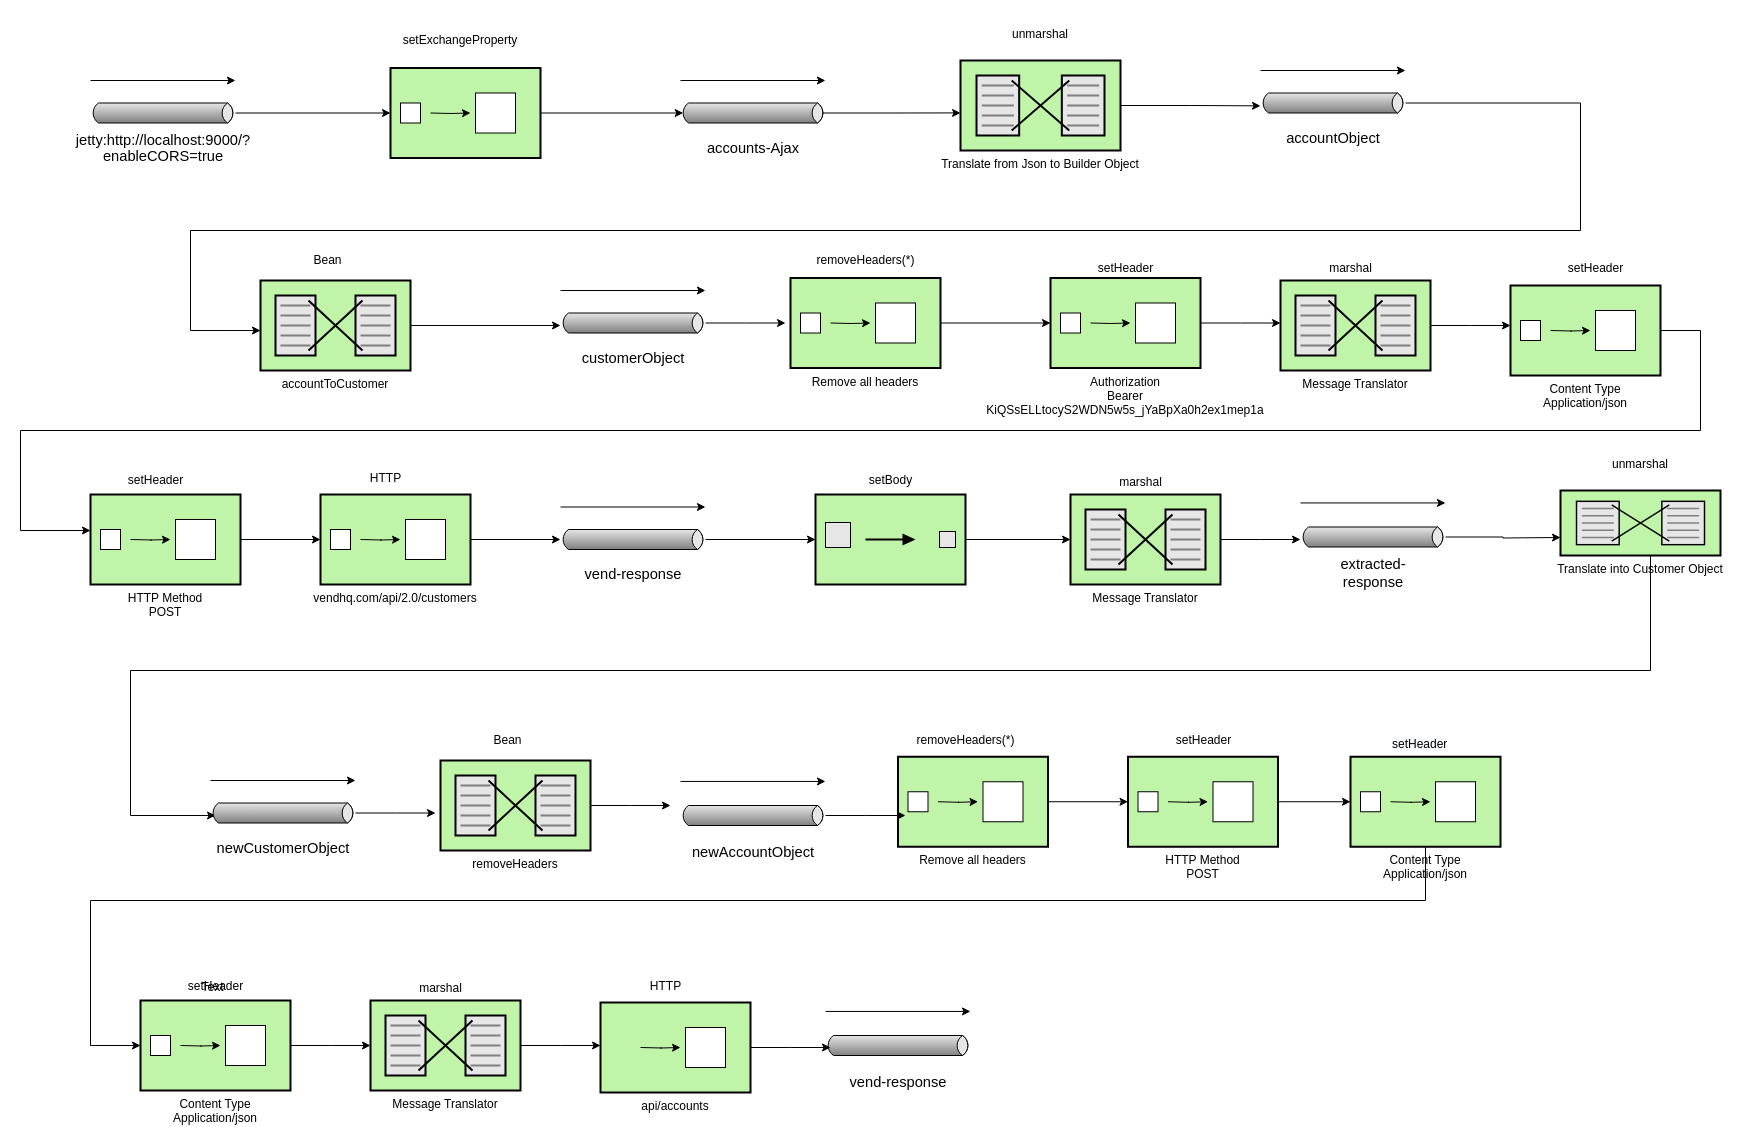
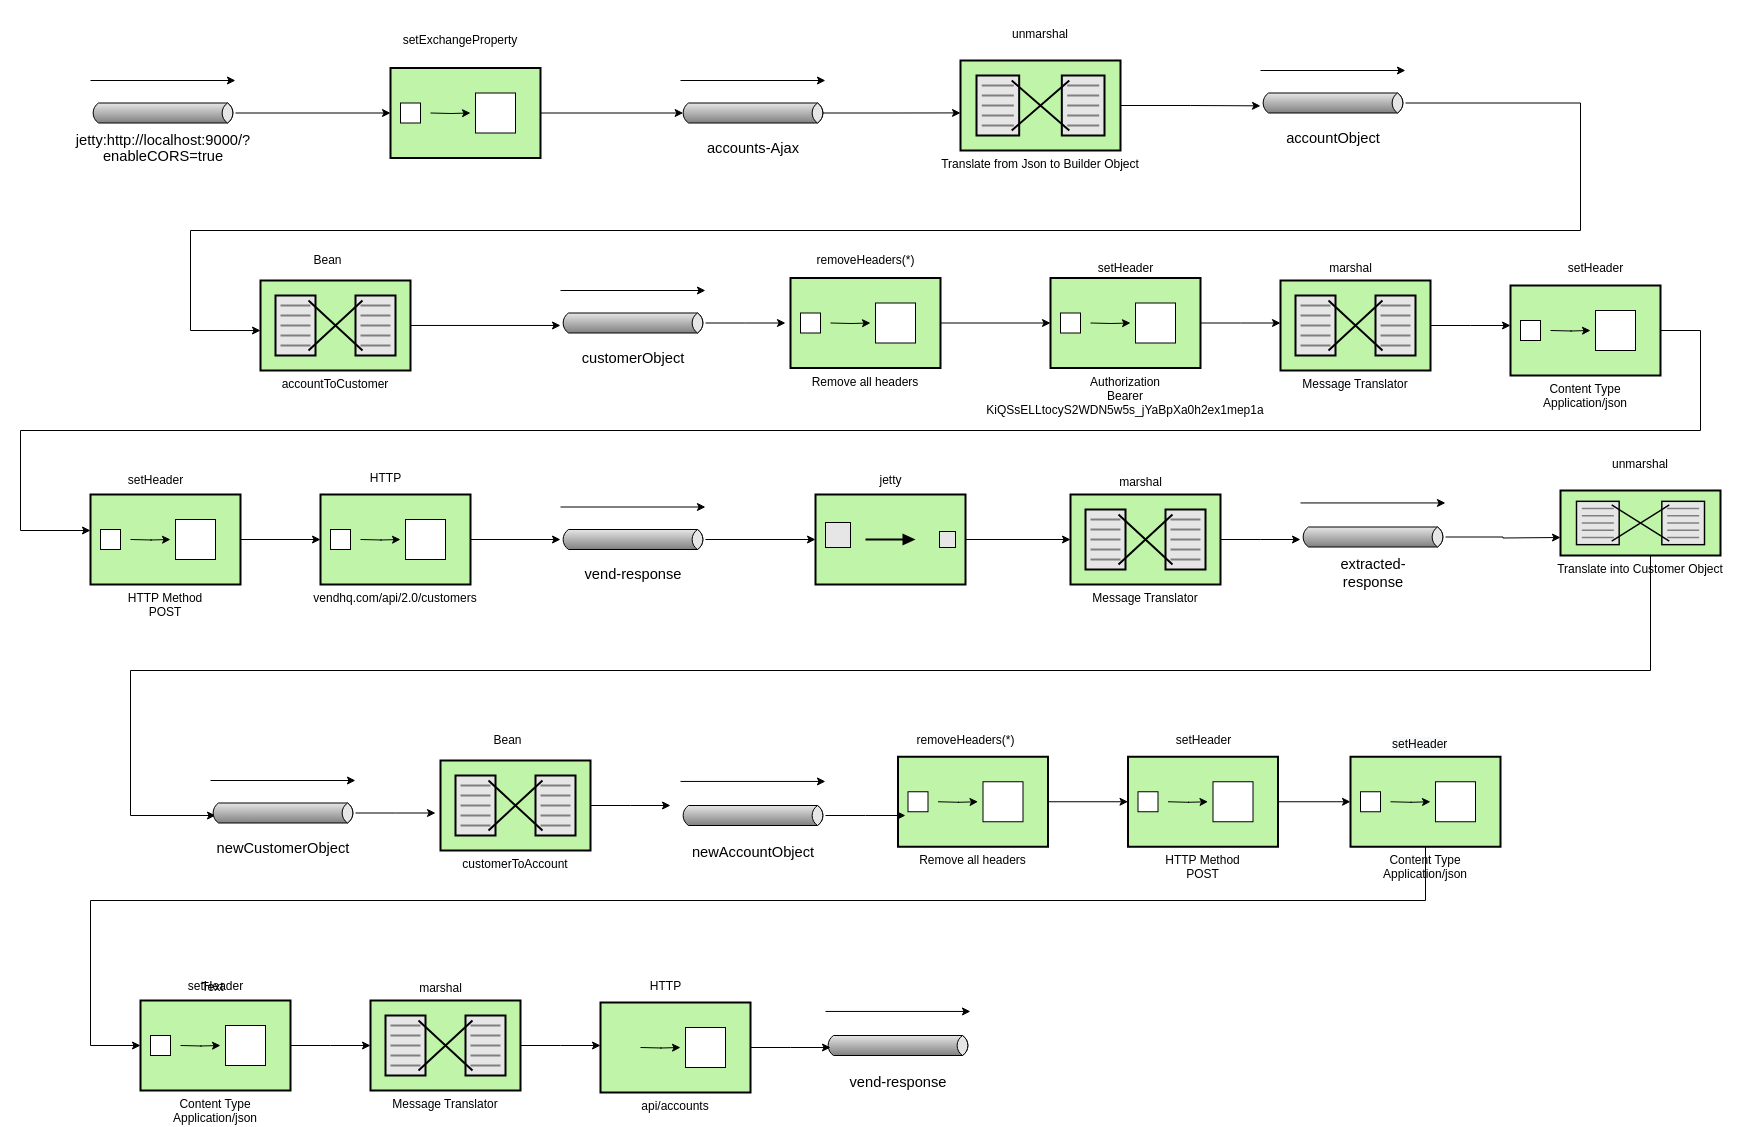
- <mxCell id="129" value="setBody" style="text;html=1;align=center;verticalAlign=middle;resizable=0;points=[];autosize=1;" vertex="1" parent="1"><mxGeometry x="860" y="470" width="60" height="20" as="geometry" /></mxCell>
+ <mxCell id="129" value="jetty" style="text;html=1;align=center;verticalAlign=middle;resizable=0;points=[];autosize=1;" vertex="1" parent="1"><mxGeometry x="860" y="470" width="60" height="20" as="geometry" /></mxCell>
- <mxCell id="99" value="removeHeaders" style="strokeWidth=2;dashed=0;align=center;fontSize=12;shape=mxgraph.eip.message_translator;fillColor=#c0f5a9;verticalLabelPosition=bottom;verticalAlign=top;" vertex="1" parent="97"><mxGeometry y="30" width="150" height="90" as="geometry" /></mxCell>
+ <mxCell id="99" value="customerToAccount" style="strokeWidth=2;dashed=0;align=center;fontSize=12;shape=mxgraph.eip.message_translator;fillColor=#c0f5a9;verticalLabelPosition=bottom;verticalAlign=top;" vertex="1" parent="97"><mxGeometry y="30" width="150" height="90" as="geometry" /></mxCell>
